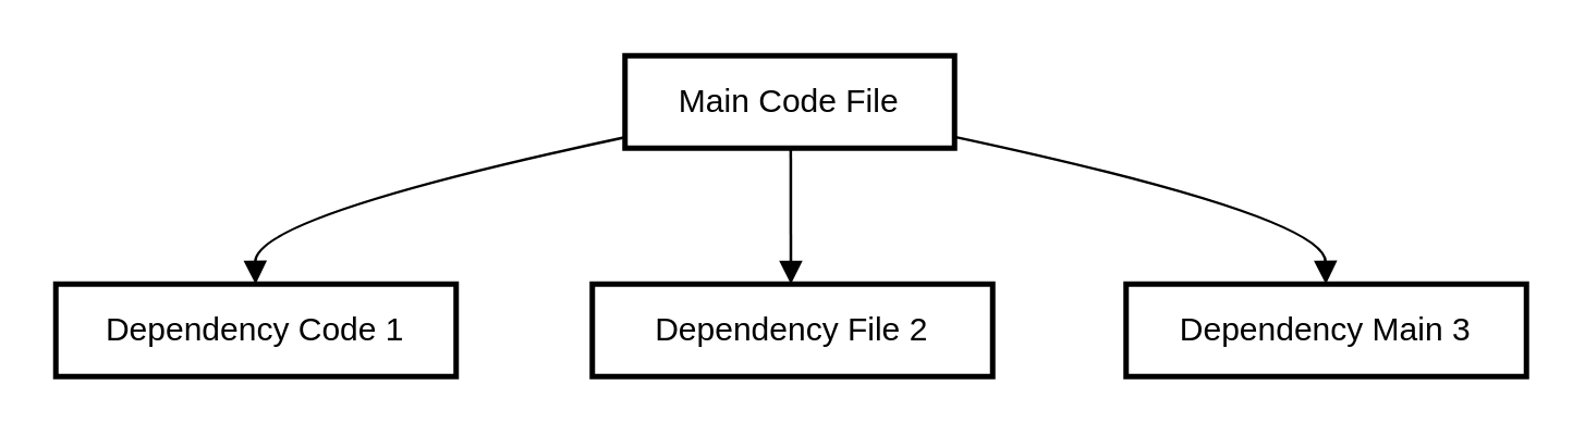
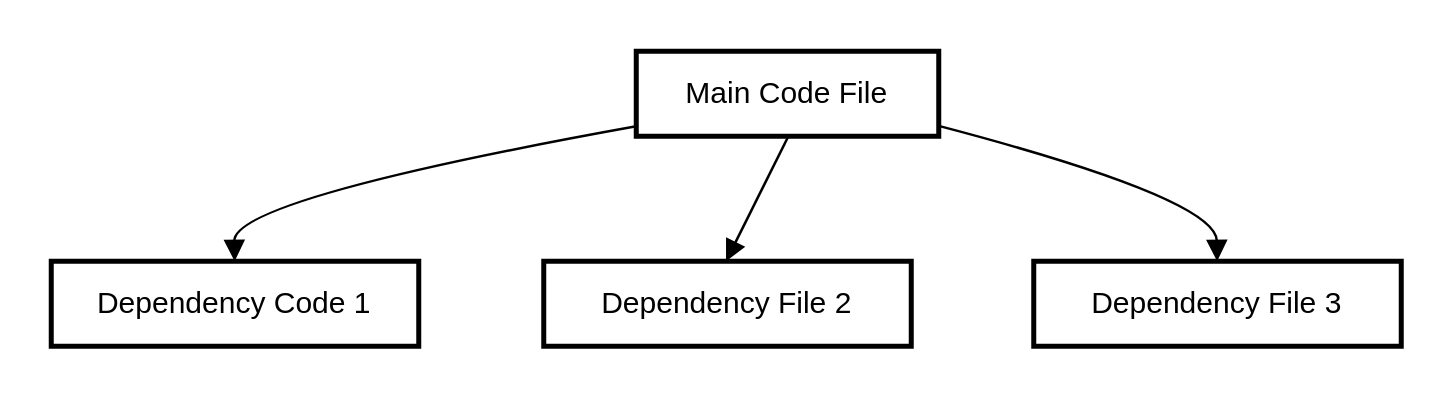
- <mxCell id="2" value="Main Code File" style="whiteSpace=wrap;strokeWidth=2;" vertex="1" parent="1"><mxGeometry x="229" width="121" height="34" as="geometry" y="20" /></mxCell>
+ <mxCell id="2" value="Main Code File" style="whiteSpace=wrap;strokeWidth=2;" vertex="1" parent="1"><mxGeometry x="254" y="20" width="121" height="34" as="geometry" /></mxCell>
- <mxCell id="5" value="Dependency Main 3" style="whiteSpace=wrap;strokeWidth=2;" vertex="1" parent="1"><mxGeometry x="413" y="104" width="147" height="34" as="geometry" /></mxCell>
+ <mxCell id="5" value="Dependency File 3" style="whiteSpace=wrap;strokeWidth=2;" vertex="1" parent="1"><mxGeometry x="413" y="104" width="147" height="34" as="geometry" /></mxCell>
